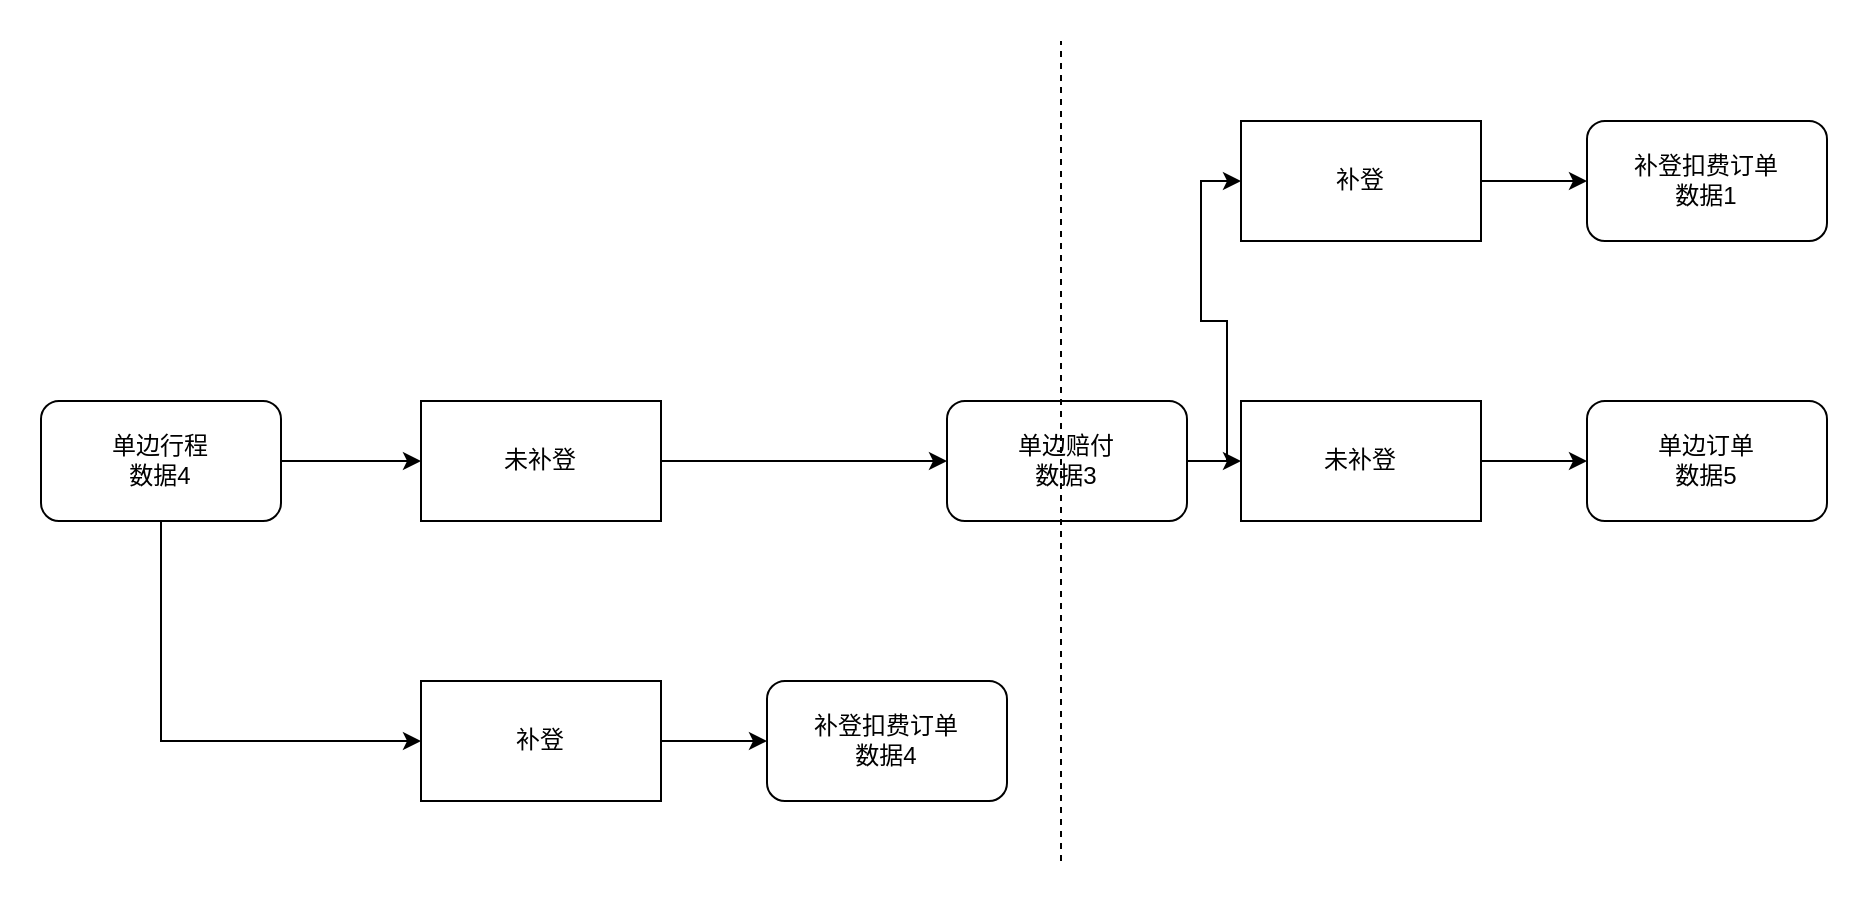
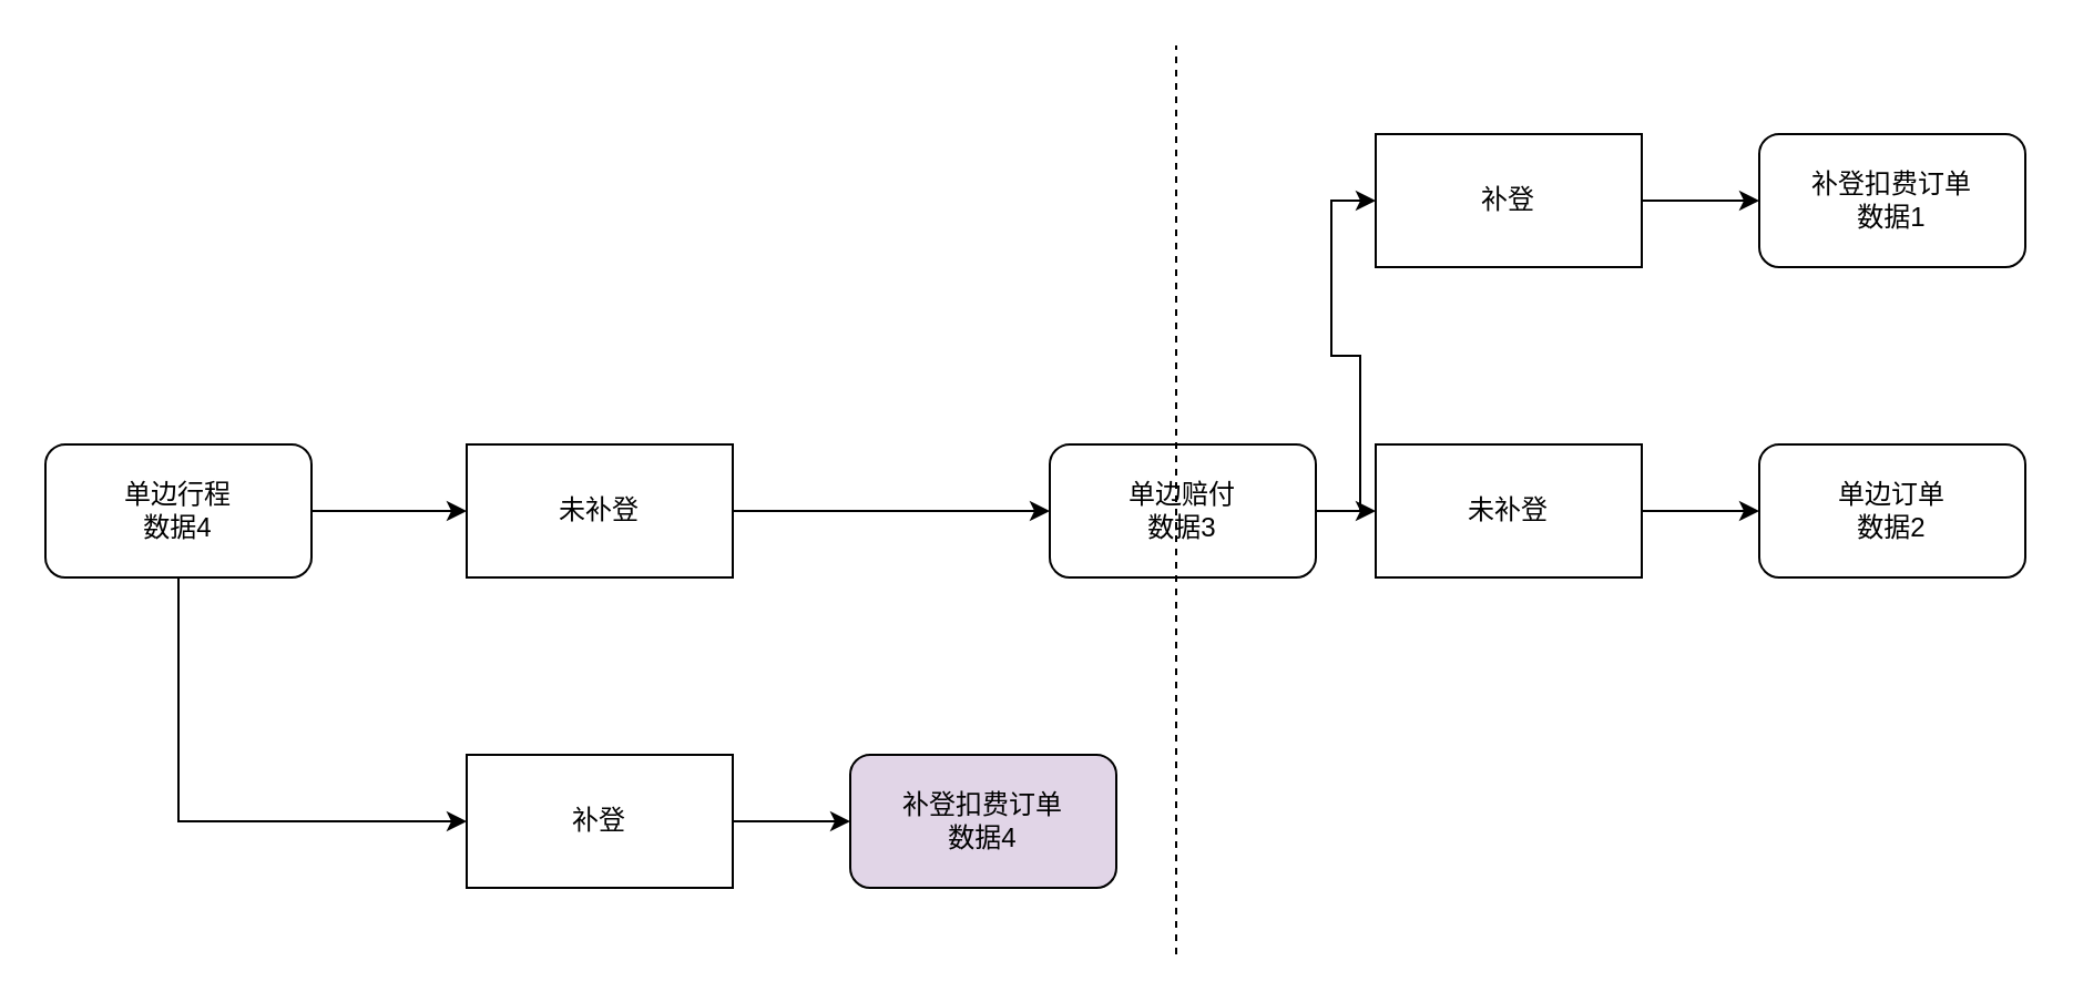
- <mxCell id="18" value="单边订单&lt;br&gt;数据5&lt;br&gt;" style="rounded=1;whiteSpace=wrap;html=1;" vertex="1" parent="1"><mxGeometry x="793" y="200" width="120" height="60" as="geometry" /></mxCell>
+ <mxCell id="18" value="单边订单&lt;br&gt;数据2&lt;br&gt;" style="rounded=1;whiteSpace=wrap;html=1;" vertex="1" parent="1"><mxGeometry x="793" y="200" width="120" height="60" as="geometry" /></mxCell>
- <mxCell id="9" value="补登扣费订单&lt;br&gt;数据4&lt;br&gt;" style="rounded=1;whiteSpace=wrap;html=1;" vertex="1" parent="1"><mxGeometry x="383" y="340" width="120" height="60" as="geometry" /></mxCell>
+ <mxCell id="9" value="补登扣费订单&lt;br&gt;数据4&lt;br&gt;" style="rounded=1;whiteSpace=wrap;html=1;fillColor=#e1d5e7;" vertex="1" parent="1"><mxGeometry x="383" y="340" width="120" height="60" as="geometry" /></mxCell>
